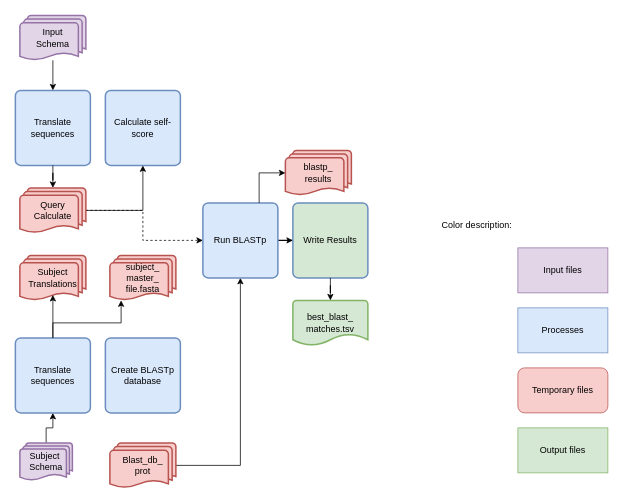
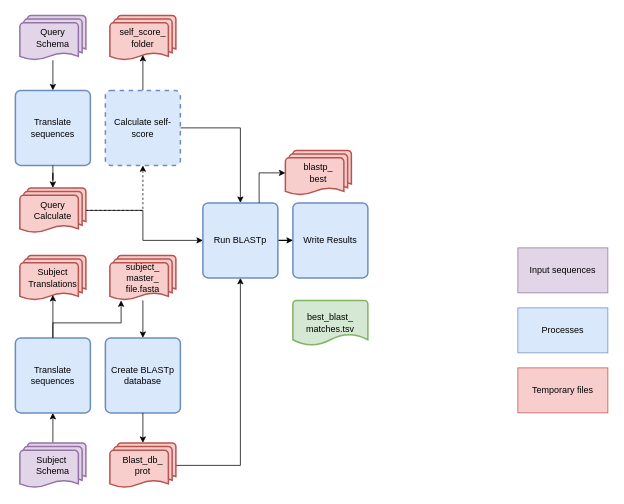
- <mxCell id="4" value="Input&lt;div&gt;Schema&lt;/div&gt;" style="strokeWidth=2;html=1;shape=mxgraph.flowchart.multi-document;whiteSpace=wrap;fillColor=#e1d5e7;strokeColor=#9673a6;" parent="1" vertex="1"><mxGeometry x="26" y="20" width="88" height="60" as="geometry" /></mxCell>
+ <mxCell id="4" value="Query&lt;div&gt;Schema&lt;/div&gt;" style="strokeWidth=2;html=1;shape=mxgraph.flowchart.multi-document;whiteSpace=wrap;fillColor=#e1d5e7;strokeColor=#9673a6;" parent="1" vertex="1"><mxGeometry x="26" y="20" width="88" height="60" as="geometry" /></mxCell>
+ <mxCell id="13" value="self_score_&lt;div&gt;folder&lt;/div&gt;" style="strokeWidth=2;html=1;shape=mxgraph.flowchart.multi-document;whiteSpace=wrap;fillColor=#f8cecc;strokeColor=#b85450;" parent="1" vertex="1"><mxGeometry x="146" y="20" width="88" height="60" as="geometry" /></mxCell>
+ <mxCell id="25" style="edgeStyle=orthogonalEdgeStyle;rounded=0;orthogonalLoop=1;jettySize=auto;html=1;entryX=0.5;entryY=0.88;entryDx=0;entryDy=0;entryPerimeter=0;" edge="1" parent="1" source="12" target="13"><mxGeometry relative="1" as="geometry" /></mxCell>
- <mxCell id="12" value="Calculate self-score" style="rounded=1;whiteSpace=wrap;html=1;absoluteArcSize=1;arcSize=14;strokeWidth=2;fillColor=#dae8fc;strokeColor=#6c8ebf;" parent="1" vertex="1"><mxGeometry x="140" y="120" width="100" height="100" as="geometry" /></mxCell>
+ <mxCell id="12" value="Calculate self-score" style="rounded=1;whiteSpace=wrap;html=1;absoluteArcSize=1;arcSize=14;strokeWidth=2;fillColor=#dae8fc;strokeColor=#6c8ebf;dashed=1;" parent="1" vertex="1"><mxGeometry x="140" y="120" width="100" height="100" as="geometry" /></mxCell>
+ <mxCell id="11" style="edgeStyle=orthogonalEdgeStyle;rounded=0;orthogonalLoop=1;jettySize=auto;html=1;entryX=0.5;entryY=0;entryDx=0;entryDy=0;" edge="1" parent="1" source="12" target="18"><mxGeometry relative="1" as="geometry" /></mxCell>
- <mxCell id="19" value="blastp_&lt;div&gt;results&lt;/div&gt;" style="strokeWidth=2;html=1;shape=mxgraph.flowchart.multi-document;whiteSpace=wrap;fillColor=#f8cecc;strokeColor=#b85450;" parent="1" vertex="1"><mxGeometry x="380" y="200" width="88" height="60" as="geometry" /></mxCell>
+ <mxCell id="19" value="blastp_&lt;div&gt;best&lt;/div&gt;" style="strokeWidth=2;html=1;shape=mxgraph.flowchart.multi-document;whiteSpace=wrap;fillColor=#f8cecc;strokeColor=#b85450;" parent="1" vertex="1"><mxGeometry x="380" y="200" width="88" height="60" as="geometry" /></mxCell>
- <mxCell id="7" style="edgeStyle=orthogonalEdgeStyle;rounded=0;orthogonalLoop=1;jettySize=auto;html=1;entryX=0.5;entryY=1;entryDx=0;entryDy=0;" edge="1" parent="1" source="9" target="12"><mxGeometry relative="1" as="geometry" /></mxCell>
+ <mxCell id="7" style="edgeStyle=orthogonalEdgeStyle;rounded=0;orthogonalLoop=1;jettySize=auto;html=1;entryX=0.5;entryY=1;entryDx=0;entryDy=0;dashed=1;" edge="1" parent="1" source="9" target="12"><mxGeometry relative="1" as="geometry" /></mxCell>
- <mxCell id="33" value="Color description:" style="text;html=1;align=center;verticalAlign=middle;resizable=0;points=[];autosize=1;strokeColor=none;fillColor=none;" vertex="1" parent="1"><mxGeometry x="580" y="285" width="110" height="30" as="geometry" /></mxCell>
- <mxCell id="8" style="edgeStyle=orthogonalEdgeStyle;rounded=0;orthogonalLoop=1;jettySize=auto;html=1;entryX=0;entryY=0.5;entryDx=0;entryDy=0;dashed=1;" edge="1" parent="1" source="9" target="18"><mxGeometry relative="1" as="geometry"><Array as="points"><mxPoint x="190" y="280" /><mxPoint x="190" y="320" /></Array></mxGeometry></mxCell>
+ <mxCell id="8" style="edgeStyle=orthogonalEdgeStyle;rounded=0;orthogonalLoop=1;jettySize=auto;html=1;entryX=0;entryY=0.5;entryDx=0;entryDy=0;" edge="1" parent="1" source="9" target="18"><mxGeometry relative="1" as="geometry"><Array as="points"><mxPoint x="190" y="280" /><mxPoint x="190" y="320" /></Array></mxGeometry></mxCell>
- <mxCell id="20" value="Write Results" style="rounded=1;whiteSpace=wrap;html=1;absoluteArcSize=1;arcSize=14;strokeWidth=2;fillColor=#d5e8d4;strokeColor=#6c8ebf;" parent="1" vertex="1"><mxGeometry x="390" y="270" width="100" height="100" as="geometry" /></mxCell>
+ <mxCell id="20" value="Write Results" style="rounded=1;whiteSpace=wrap;html=1;absoluteArcSize=1;arcSize=14;strokeWidth=2;fillColor=#dae8fc;strokeColor=#6c8ebf;" parent="1" vertex="1"><mxGeometry x="390" y="270" width="100" height="100" as="geometry" /></mxCell>
- <mxCell id="31" value="Input files" style="rounded=0;whiteSpace=wrap;html=1;fillColor=#e1d5e7;strokeColor=#9673a6;" vertex="1" parent="1"><mxGeometry x="690" y="330" width="120" height="60" as="geometry" /></mxCell>
+ <mxCell id="31" value="Input sequences" style="rounded=0;whiteSpace=wrap;html=1;fillColor=#e1d5e7;strokeColor=#9673a6;" vertex="1" parent="1"><mxGeometry x="690" y="330" width="120" height="60" as="geometry" /></mxCell>
- <mxCell id="28" style="edgeStyle=orthogonalEdgeStyle;rounded=0;orthogonalLoop=1;jettySize=auto;html=1;entryX=0.5;entryY=0;entryDx=0;entryDy=0;entryPerimeter=0;" edge="1" parent="1" source="20" target="21"><mxGeometry relative="1" as="geometry" /></mxCell>
+ <mxCell id="34" style="edgeStyle=orthogonalEdgeStyle;rounded=0;orthogonalLoop=1;jettySize=auto;html=1;entryX=0.5;entryY=0;entryDx=0;entryDy=0;" edge="1" parent="1" source="35" target="14"><mxGeometry relative="1" as="geometry" /></mxCell>
- <mxCell id="30" value="Temporary files" style="whiteSpace=wrap;html=1;fillColor=#f8cecc;strokeColor=#b85450;rounded=1;" vertex="1" parent="1"><mxGeometry x="690" y="490" width="120" height="60" as="geometry" /></mxCell>
+ <mxCell id="30" value="Temporary files" style="rounded=0;whiteSpace=wrap;html=1;fillColor=#f8cecc;strokeColor=#b85450;" vertex="1" parent="1"><mxGeometry x="690" y="490" width="120" height="60" as="geometry" /></mxCell>
+ <mxCell id="26" style="edgeStyle=orthogonalEdgeStyle;rounded=0;orthogonalLoop=1;jettySize=auto;html=1;entryX=0.5;entryY=0;entryDx=0;entryDy=0;entryPerimeter=0;" edge="1" parent="1" source="14" target="16"><mxGeometry relative="1" as="geometry" /></mxCell>
- <mxCell id="32" value="Output files" style="rounded=0;whiteSpace=wrap;html=1;fillColor=#d5e8d4;strokeColor=#82b366;" vertex="1" parent="1"><mxGeometry x="690" y="570" width="120" height="60" as="geometry" /></mxCell>
- <mxCell id="6" value="Subject&amp;nbsp;&lt;div&gt;Schema&lt;/div&gt;" style="strokeWidth=2;html=1;shape=mxgraph.flowchart.multi-document;whiteSpace=wrap;fillColor=#e1d5e7;strokeColor=#9673a6;" parent="1" vertex="1"><mxGeometry x="26" y="590" width="70" height="50" as="geometry" /></mxCell>
+ <mxCell id="6" value="Subject&amp;nbsp;&lt;div&gt;Schema&lt;/div&gt;" style="strokeWidth=2;html=1;shape=mxgraph.flowchart.multi-document;whiteSpace=wrap;fillColor=#e1d5e7;strokeColor=#9673a6;" parent="1" vertex="1"><mxGeometry x="26" y="590" width="88" height="60" as="geometry" /></mxCell>
